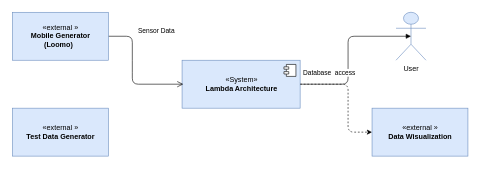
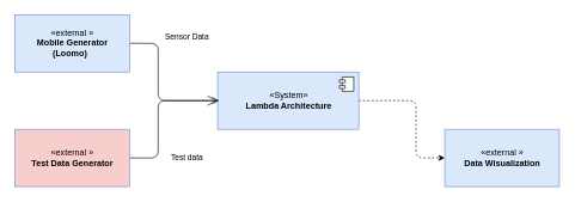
- <mxCell id="7" value="&lt;div&gt;&lt;font color=&quot;#000000&quot;&gt;User&lt;/font&gt;&lt;/div&gt;" style="shape=umlActor;verticalLabelPosition=bottom;labelBackgroundColor=none;verticalAlign=top;html=1;fillColor=#dae8fc;strokeColor=#6c8ebf;" parent="1" vertex="1"><mxGeometry x="660" y="20" width="50" height="80" as="geometry" /></mxCell>
- <mxCell id="8" value="Database&amp;nbsp; access&amp;nbsp;" style="html=1;verticalAlign=bottom;endArrow=block;entryX=0.5;entryY=0.5;entryDx=0;entryDy=0;entryPerimeter=0;" parent="1" source="3" target="7" edge="1"><mxGeometry x="-0.623" y="10" width="80" relative="1" as="geometry"><mxPoint x="510" y="30" as="sourcePoint" /><mxPoint x="590" y="30" as="targetPoint" /><mxPoint as="offset" /><Array as="points"><mxPoint x="580" y="140" /><mxPoint x="580" y="60" /></Array></mxGeometry></mxCell>
+ <mxCell id="6" value="&lt;div&gt;Test data&lt;/div&gt;" style="endArrow=open;endSize=12;html=1;exitX=1;exitY=0.5;exitDx=0;exitDy=0;entryX=0;entryY=0.5;entryDx=0;entryDy=0;" parent="1" source="9" target="3" edge="1"><mxGeometry x="-0.606" y="40" width="160" relative="1" as="geometry"><mxPoint x="180" y="220" as="sourcePoint" /><mxPoint x="180" y="280" as="targetPoint" /><mxPoint x="80" as="offset" /><Array as="points"><mxPoint x="220" y="220" /><mxPoint x="220" y="140" /></Array></mxGeometry></mxCell>
- <mxCell id="9" value="«external »&lt;br&gt;&lt;b&gt;Test Data Generator&lt;/b&gt;" style="html=1;fillColor=#dae8fc;strokeColor=#6c8ebf;" parent="1" vertex="1"><mxGeometry x="20" y="180" width="160" height="80" as="geometry" /></mxCell>
+ <mxCell id="9" value="«external »&lt;br&gt;&lt;b&gt;Test Data Generator&lt;/b&gt;" style="html=1;fillColor=#f8cecc;strokeColor=#6c8ebf;" parent="1" vertex="1"><mxGeometry x="20" y="180" width="160" height="80" as="geometry" /></mxCell>
